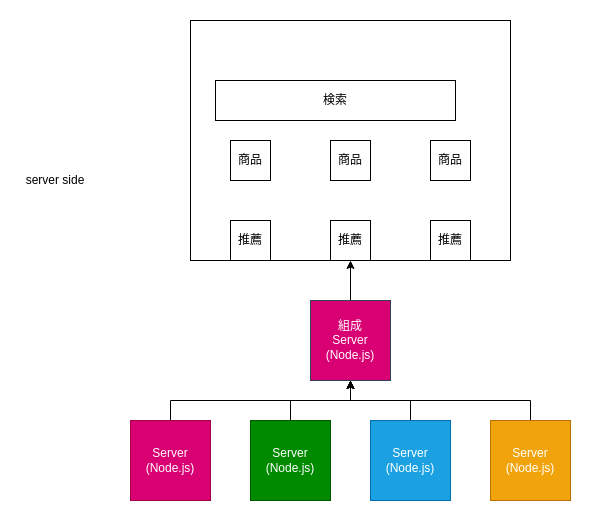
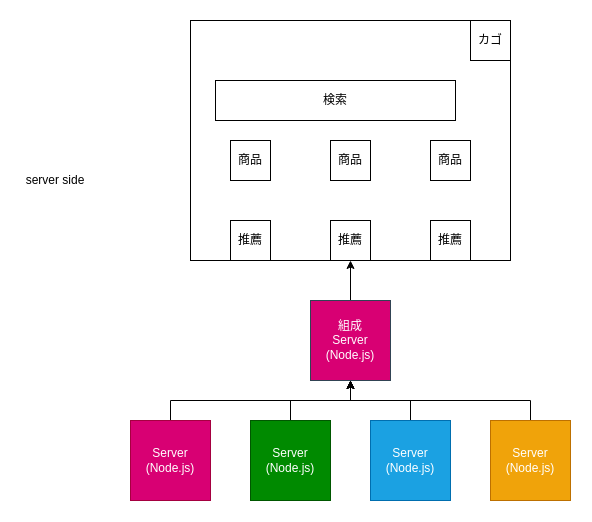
+ <mxCell id="17" value="カゴ" style="rounded=0;whiteSpace=wrap;html=1;fillColor=none;" vertex="1" parent="1"><mxGeometry x="470" width="40" height="40" as="geometry" y="20" /></mxCell>
